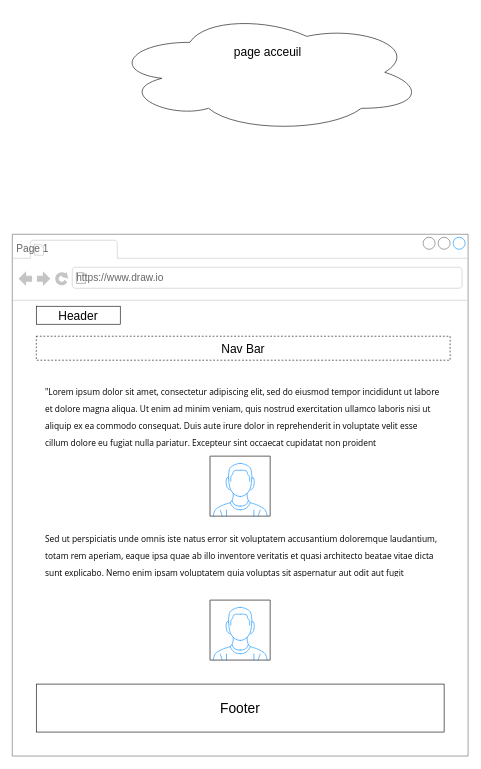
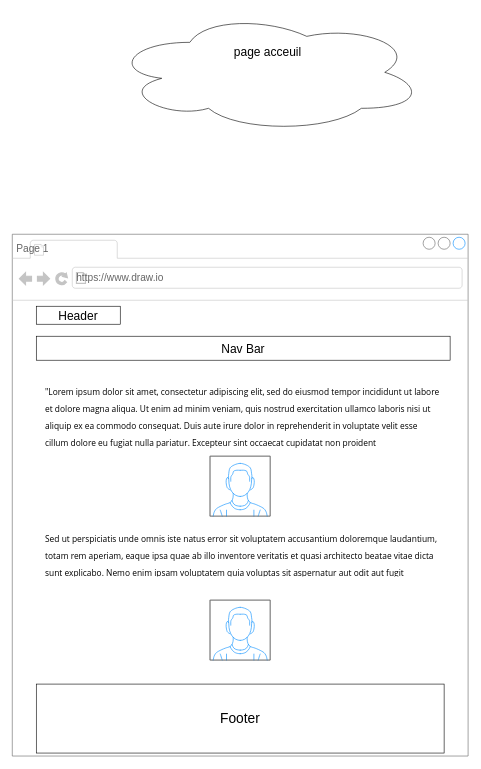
- <mxCell id="7" value="&lt;font style=&quot;font-size: 20px;&quot;&gt;Nav Bar&lt;/font&gt;" style="rounded=0;whiteSpace=wrap;html=1;dashed=1;" parent="2" vertex="1"><mxGeometry x="40" y="170" width="690" height="40" as="geometry" /></mxCell>
+ <mxCell id="7" value="&lt;font style=&quot;font-size: 20px;&quot;&gt;Nav Bar&lt;/font&gt;" style="rounded=0;whiteSpace=wrap;html=1;" parent="2" vertex="1"><mxGeometry x="40" y="170" width="690" height="40" as="geometry" /></mxCell>
- <mxCell id="10" value="&lt;font style=&quot;font-size: 23px;&quot;&gt;Footer&lt;/font&gt;" style="rounded=0;whiteSpace=wrap;html=1;" parent="2" vertex="1"><mxGeometry x="40" y="750" width="680" height="80" as="geometry" /></mxCell>
+ <mxCell id="10" value="&lt;font style=&quot;font-size: 23px;&quot;&gt;Footer&lt;/font&gt;" style="rounded=0;whiteSpace=wrap;html=1;" parent="2" vertex="1"><mxGeometry x="40" y="750" width="680" height="115" as="geometry" /></mxCell>
